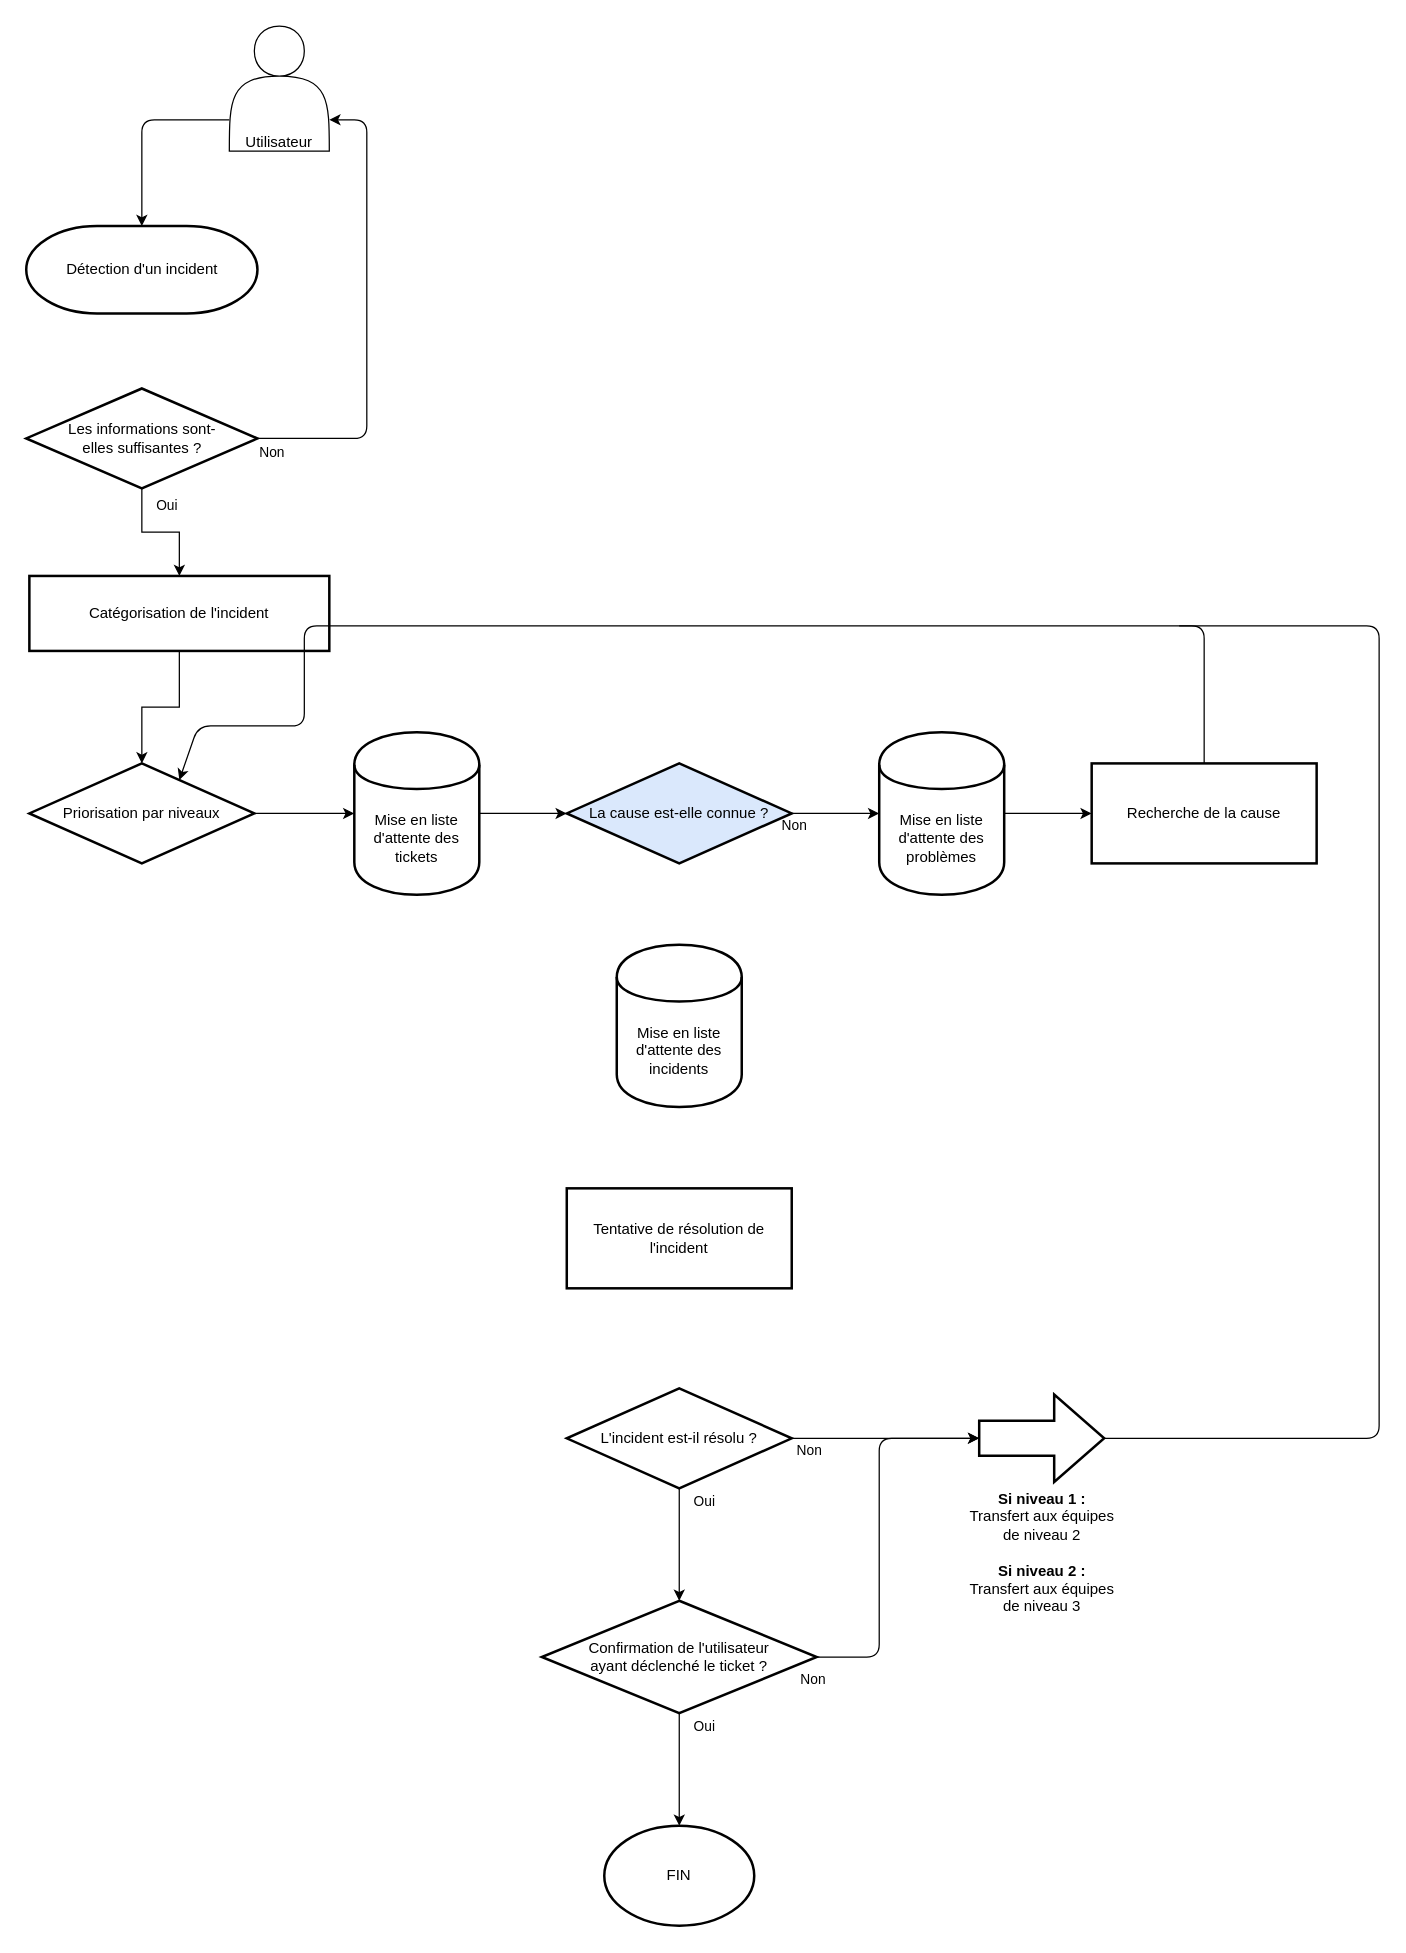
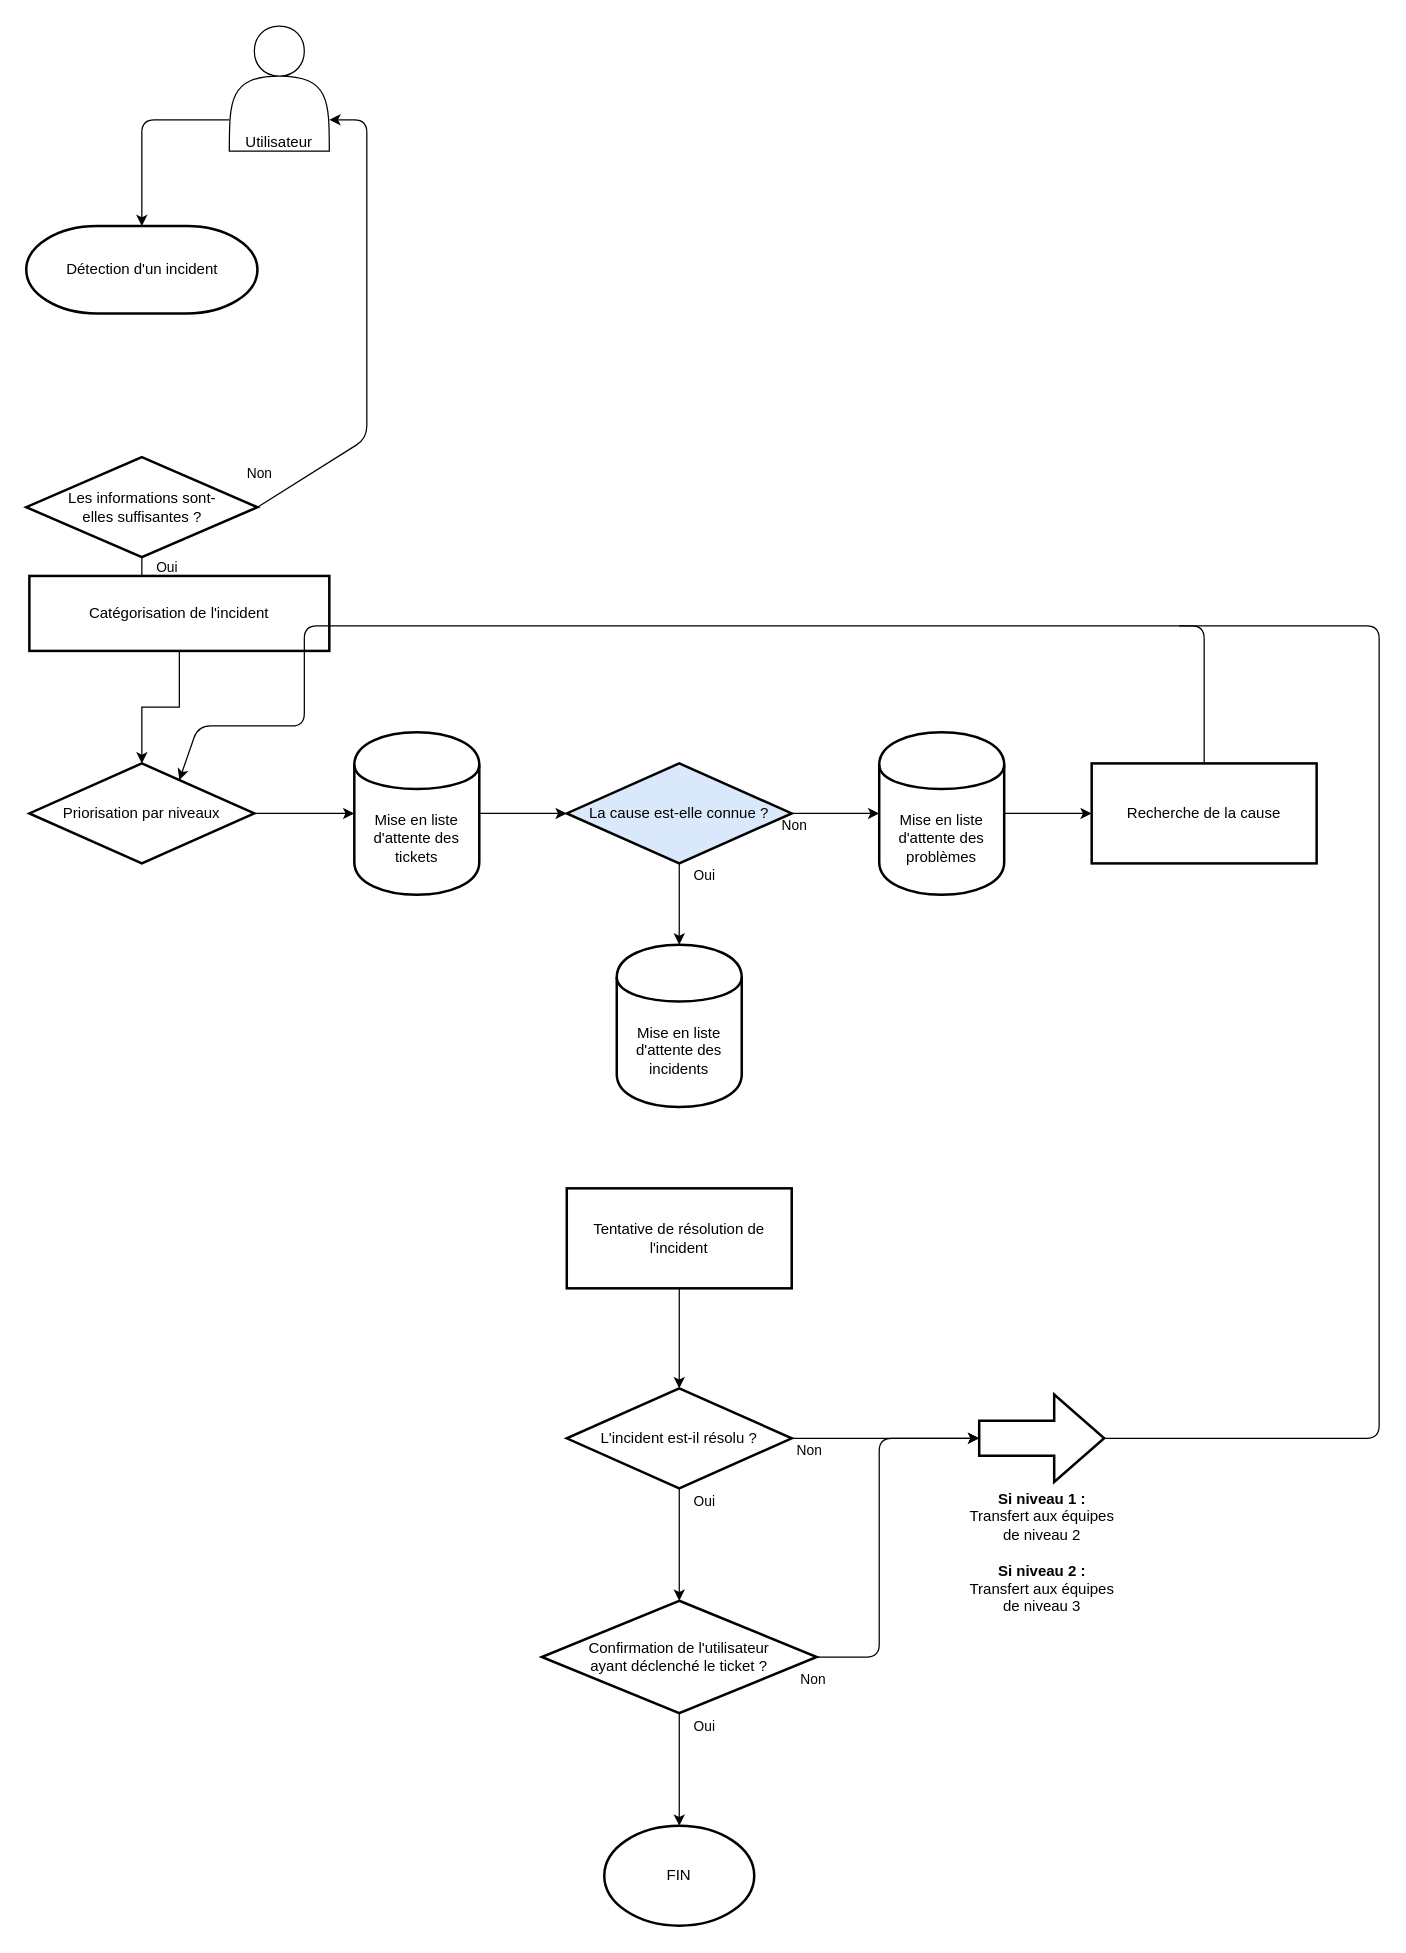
- <mxCell id="6" value="Les informations sont-&lt;br&gt;elles suffisantes ?" style="strokeWidth=2;html=1;shape=mxgraph.flowchart.decision;whiteSpace=wrap;" vertex="1" parent="1"><mxGeometry x="20.5" y="310" width="185" height="80" as="geometry" /></mxCell>
+ <mxCell id="6" value="Les informations sont-&lt;br&gt;elles suffisantes ?" style="strokeWidth=2;html=1;shape=mxgraph.flowchart.decision;whiteSpace=wrap;" vertex="1" parent="1"><mxGeometry x="20.5" y="365" width="185" height="80" as="geometry" /></mxCell>
+ <mxCell id="20" value="Oui" style="endArrow=classic;html=1;exitX=0.5;exitY=1;exitDx=0;exitDy=0;entryX=0.5;entryY=0;entryDx=0;entryDy=0;" edge="1" parent="1" source="14" target="19"><mxGeometry x="-0.692" y="20" width="50" height="50" relative="1" as="geometry"><mxPoint x="533" y="820" as="sourcePoint" /><mxPoint x="583" y="770" as="targetPoint" /><mxPoint as="offset" /></mxGeometry></mxCell>
+ <mxCell id="21" value="" style="edgeStyle=orthogonalEdgeStyle;rounded=0;orthogonalLoop=1;jettySize=auto;html=1;" edge="1" parent="1" source="22" target="24"><mxGeometry relative="1" as="geometry" /></mxCell>
